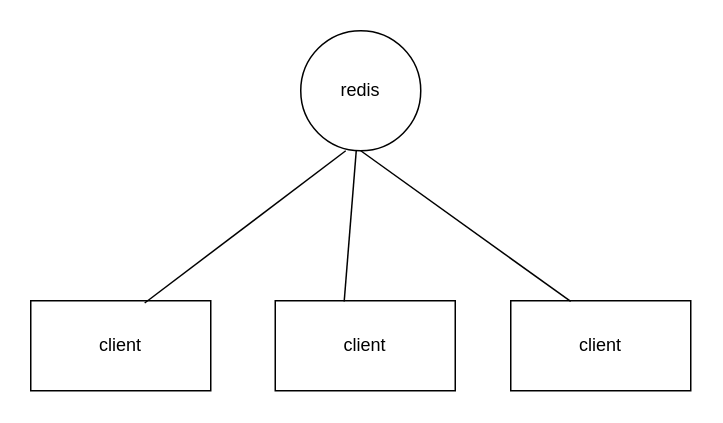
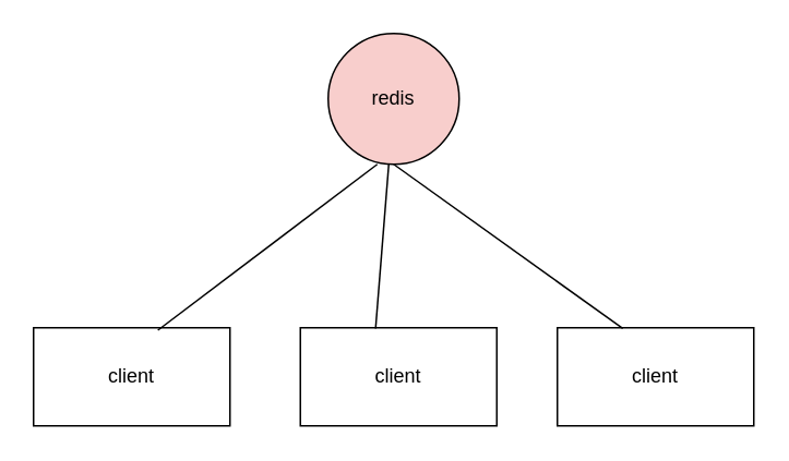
- <mxCell id="2" value="redis" style="ellipse;whiteSpace=wrap;html=1;aspect=fixed;" vertex="1" parent="1"><mxGeometry x="200" y="20" width="80" height="80" as="geometry" /></mxCell>
+ <mxCell id="2" value="redis" style="ellipse;whiteSpace=wrap;html=1;aspect=fixed;fillColor=#f8cecc;" vertex="1" parent="1"><mxGeometry x="200" y="20" width="80" height="80" as="geometry" /></mxCell>
